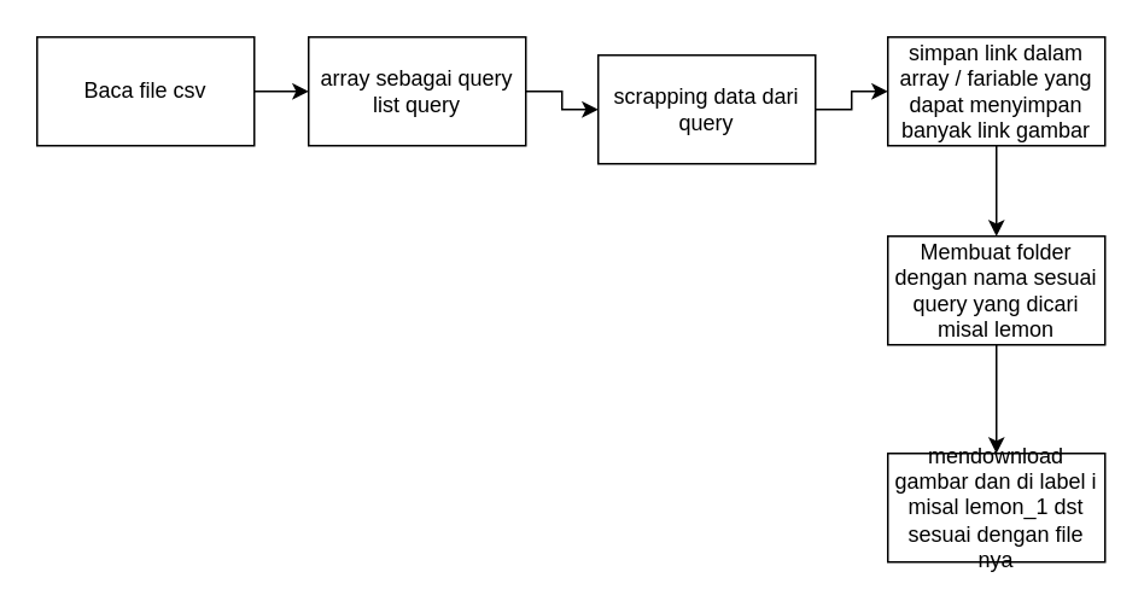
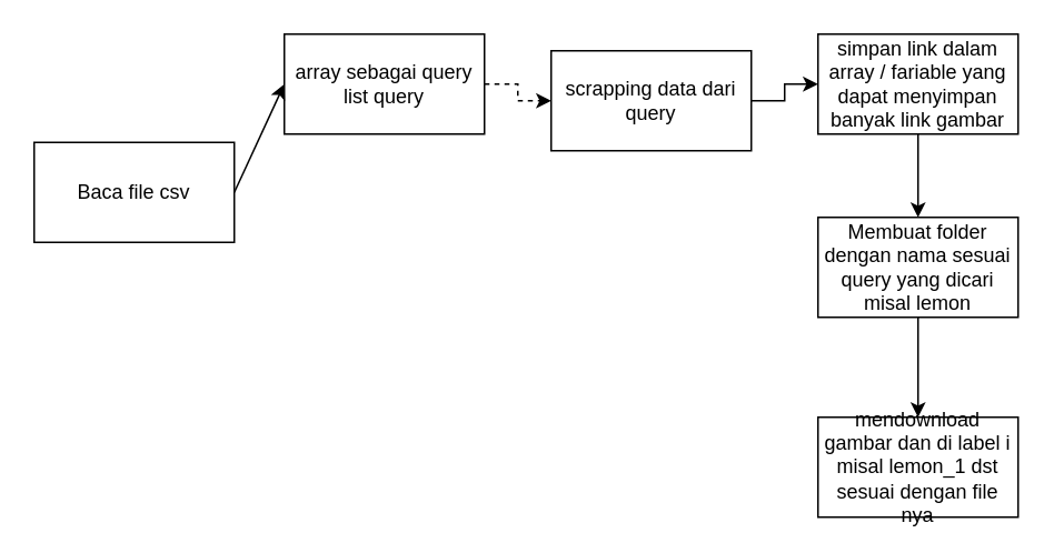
- <mxCell id="2" value="Baca file csv" style="rounded=0;whiteSpace=wrap;html=1;" vertex="1" parent="1"><mxGeometry x="20" y="20" width="120" height="60" as="geometry" /></mxCell>
+ <mxCell id="2" value="Baca file csv" style="rounded=0;whiteSpace=wrap;html=1;" vertex="1" parent="1"><mxGeometry x="20" y="85" width="120" height="60" as="geometry" /></mxCell>
- <mxCell id="3" value="" style="edgeStyle=orthogonalEdgeStyle;rounded=0;orthogonalLoop=1;jettySize=auto;html=1;" edge="1" parent="1" source="4" target="6"><mxGeometry relative="1" as="geometry" /></mxCell>
+ <mxCell id="3" value="" style="edgeStyle=orthogonalEdgeStyle;rounded=0;orthogonalLoop=1;jettySize=auto;html=1;dashed=1;" edge="1" parent="1" source="4" target="6"><mxGeometry relative="1" as="geometry" /></mxCell>
